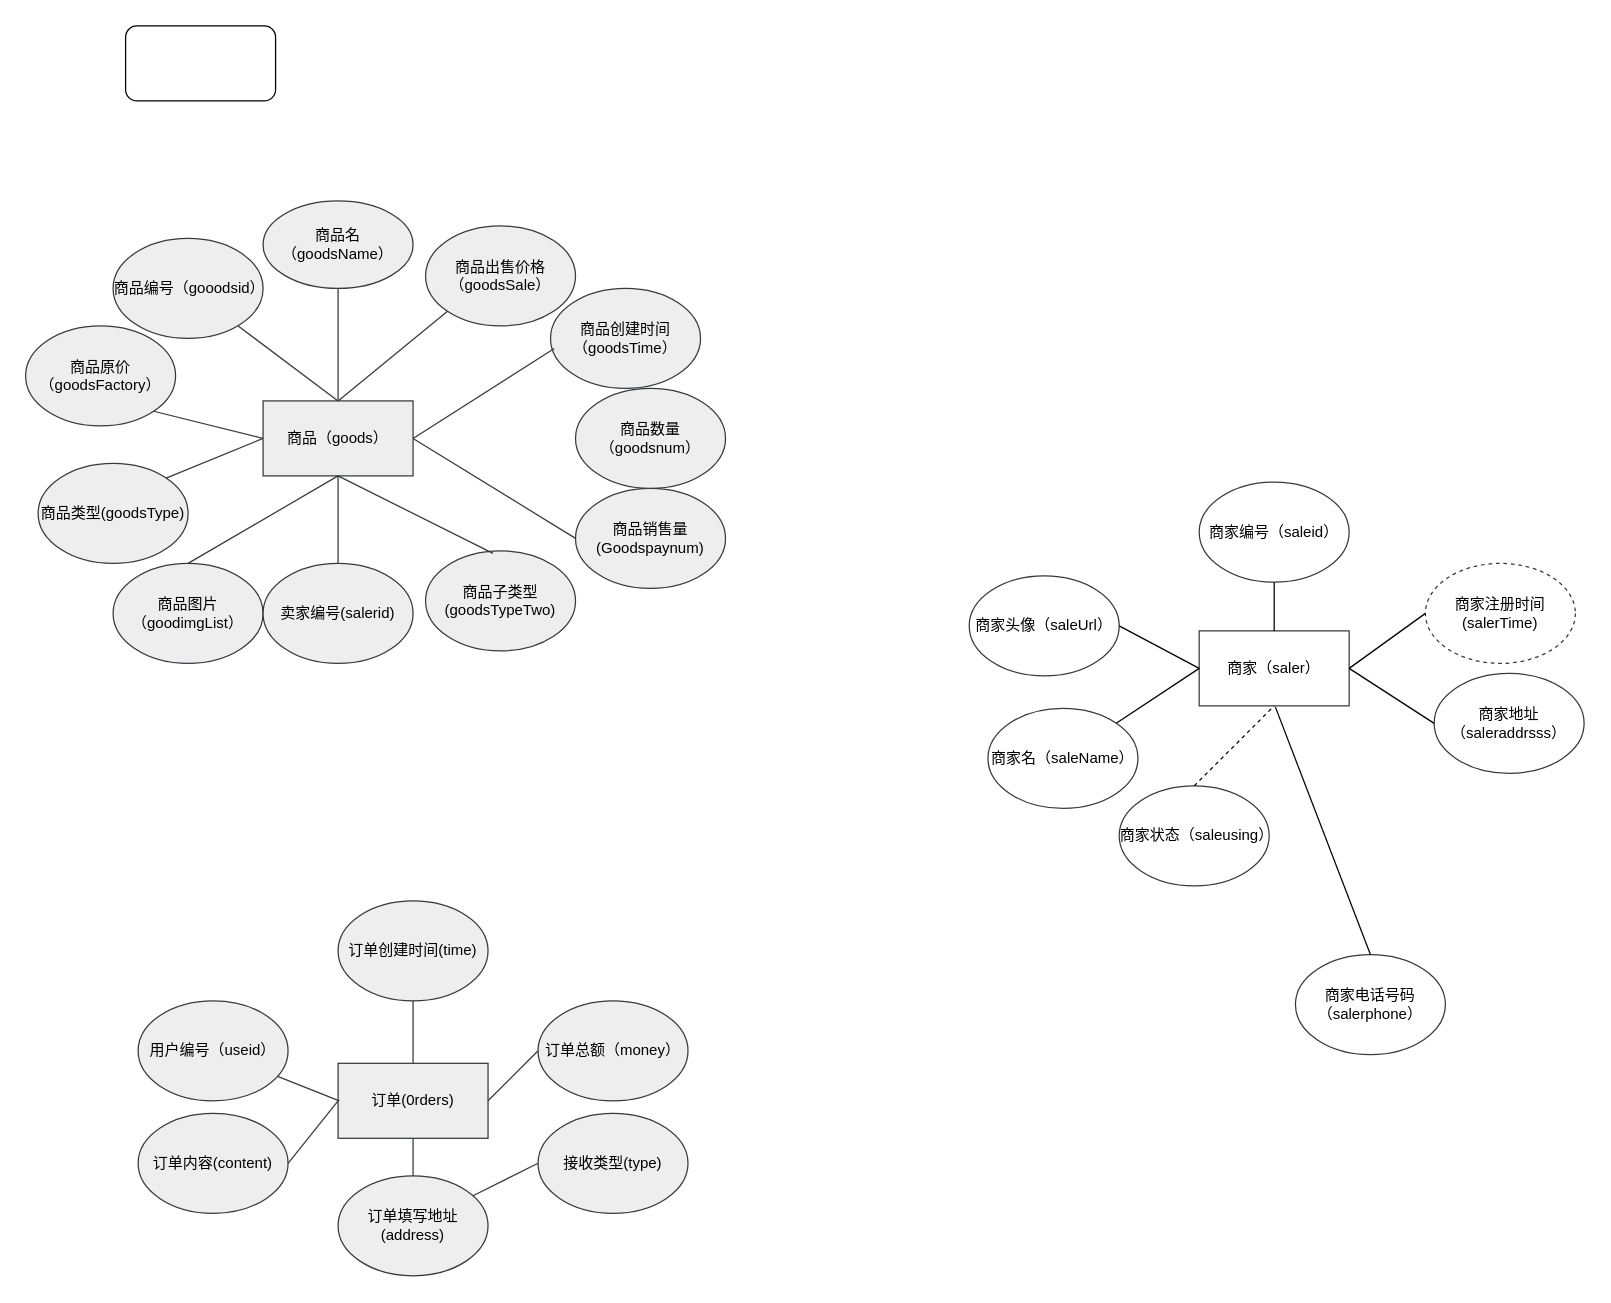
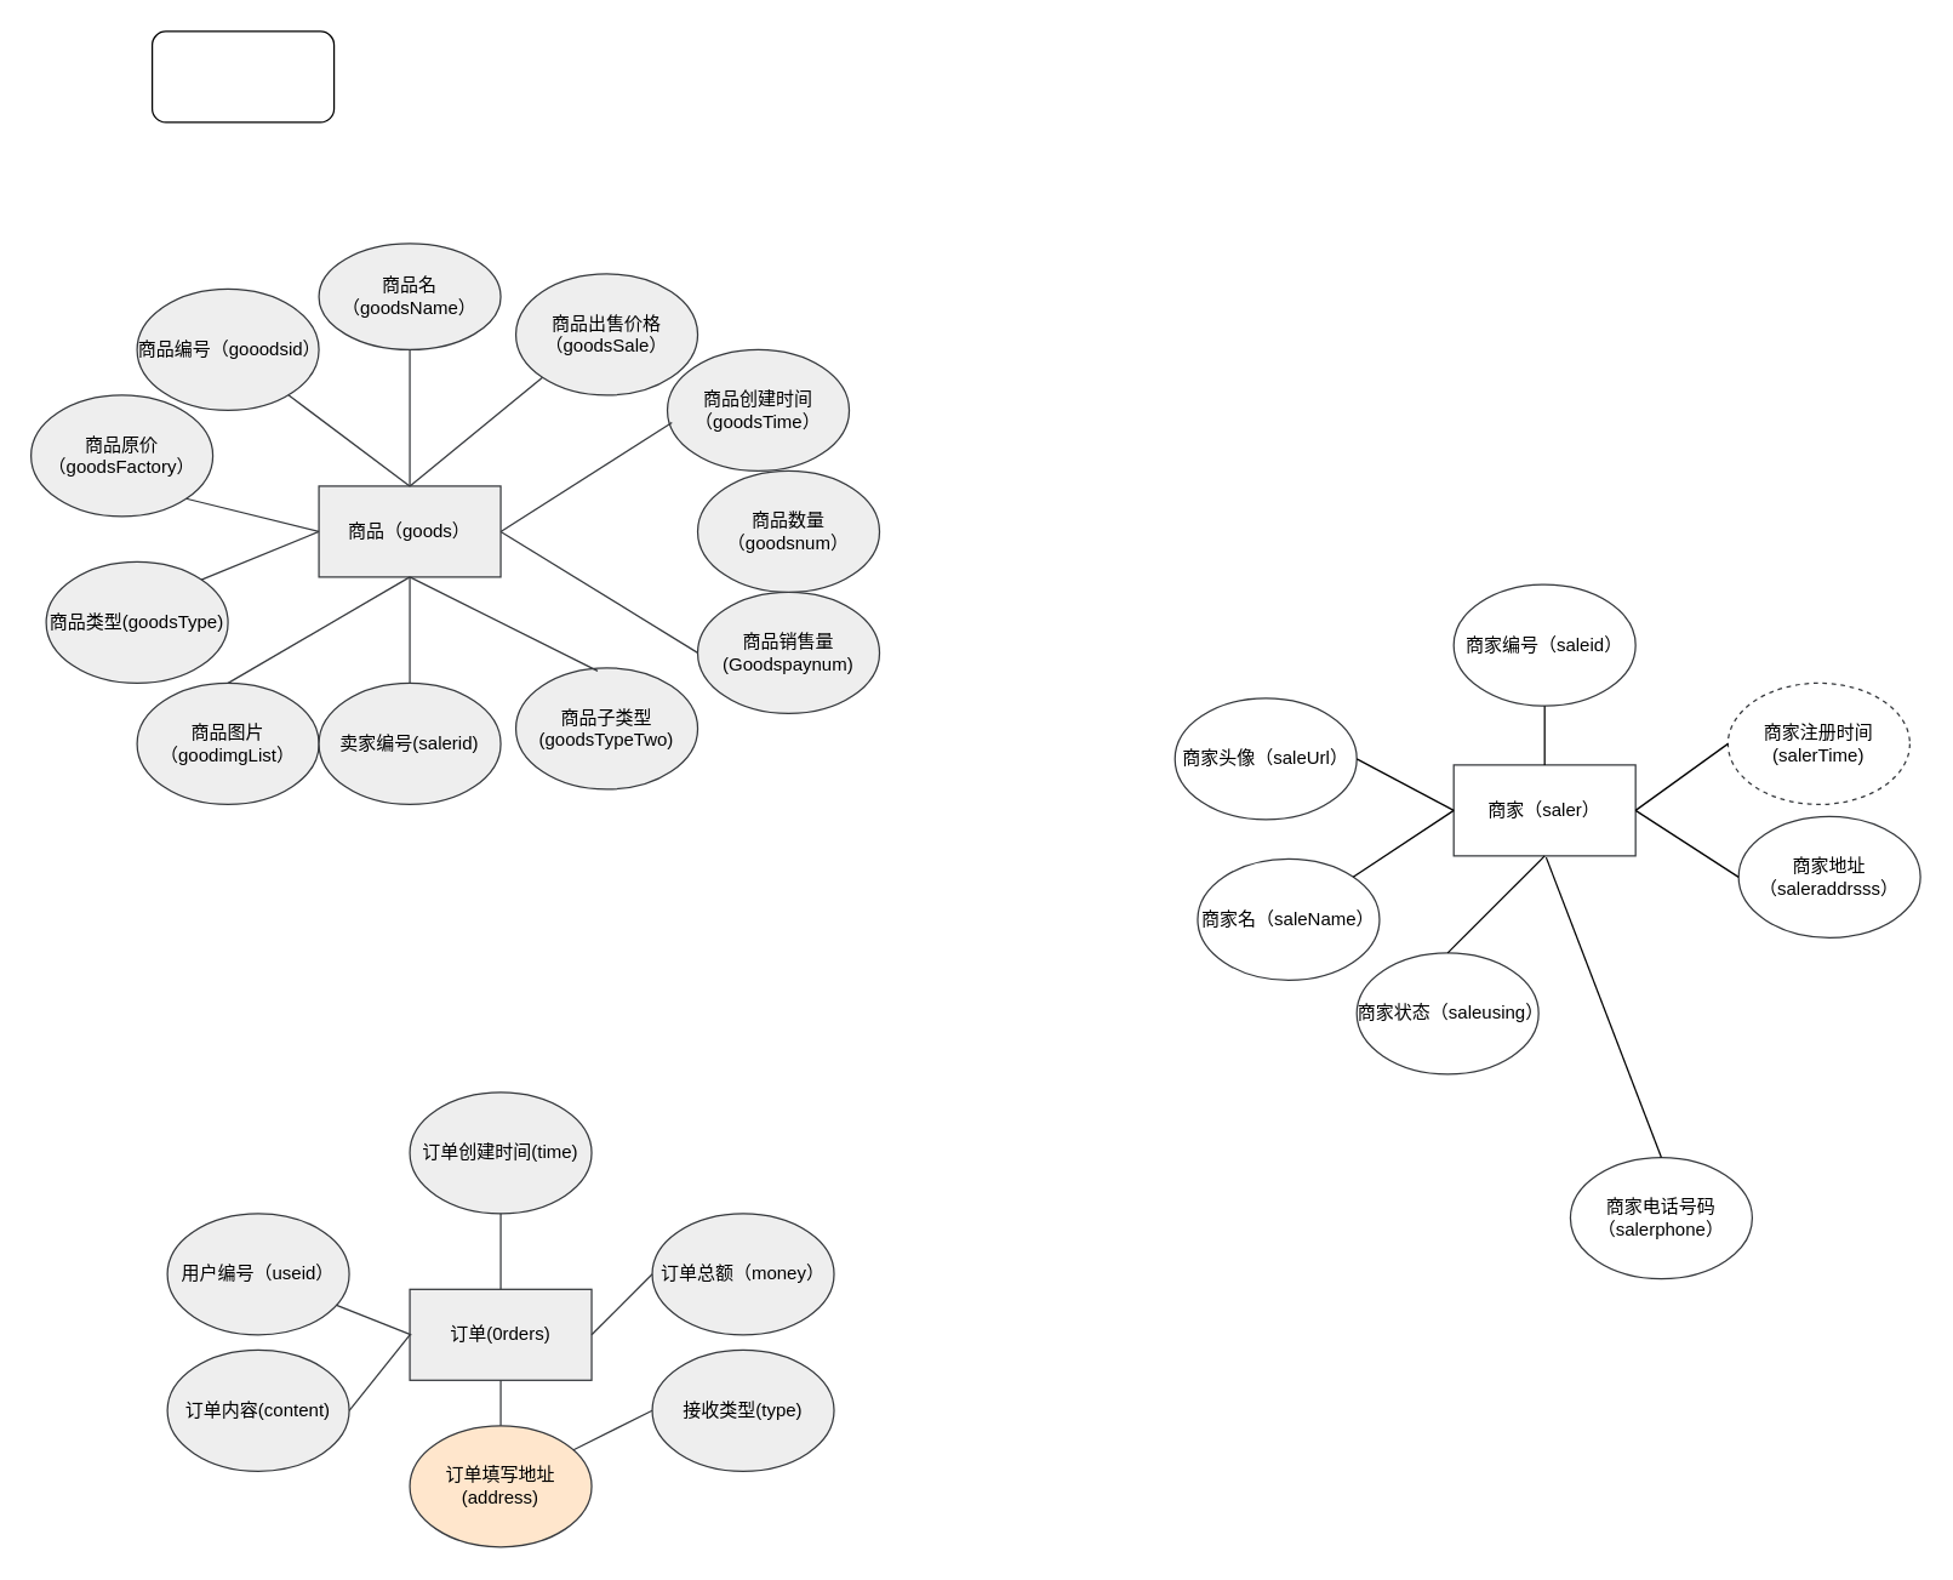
- <mxCell id="44" value="" style="endArrow=none;html=1;fontColor=#000000;exitX=0.5;exitY=0;exitDx=0;exitDy=0;entryX=0.5;entryY=1;entryDx=0;entryDy=0;strokeColor=#000000;dashed=1;" parent="1" source="40" target="38" edge="1"><mxGeometry width="50" height="50" relative="1" as="geometry"><mxPoint x="881" y="542" as="sourcePoint" /><mxPoint x="969" y="544" as="targetPoint" /></mxGeometry></mxCell>
+ <mxCell id="44" value="" style="endArrow=none;html=1;fontColor=#000000;exitX=0.5;exitY=0;exitDx=0;exitDy=0;entryX=0.5;entryY=1;entryDx=0;entryDy=0;strokeColor=#000000;" parent="1" source="40" target="38" edge="1"><mxGeometry width="50" height="50" relative="1" as="geometry"><mxPoint x="881" y="542" as="sourcePoint" /><mxPoint x="969" y="544" as="targetPoint" /></mxGeometry></mxCell>
- <mxCell id="27" value="订单填写地址(address)" style="ellipse;whiteSpace=wrap;html=1;fillColor=#eeeeee;strokeColor=#36393d;fontColor=#000000;" parent="1" vertex="1"><mxGeometry x="270" y="940" width="120" height="80" as="geometry" /></mxCell>
+ <mxCell id="27" value="订单填写地址(address)" style="ellipse;whiteSpace=wrap;html=1;fillColor=#ffe6cc;strokeColor=#36393d;fontColor=#000000;" parent="1" vertex="1"><mxGeometry x="270" y="940" width="120" height="80" as="geometry" /></mxCell>
